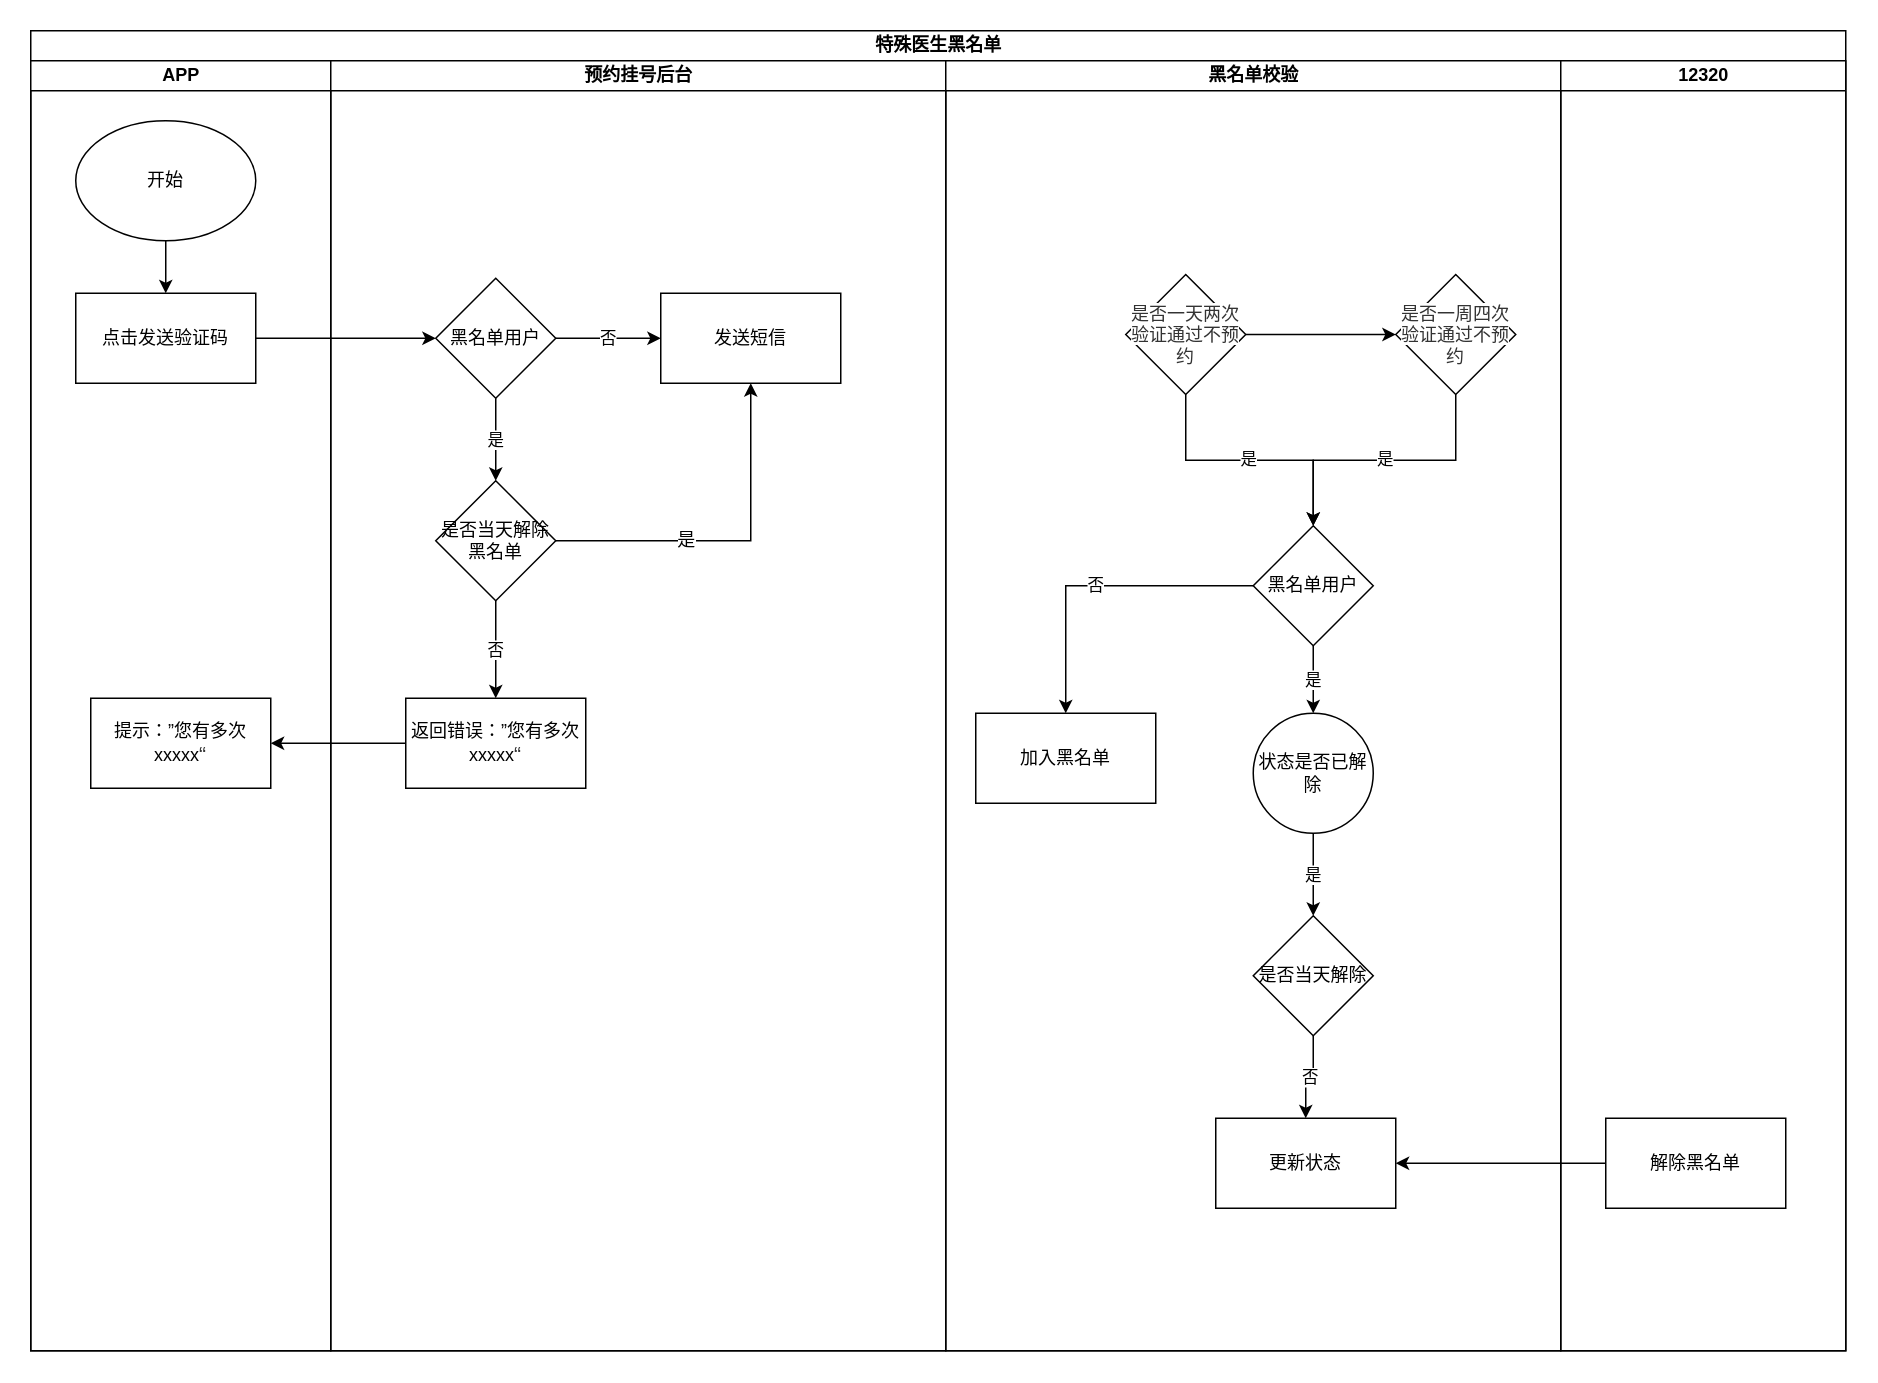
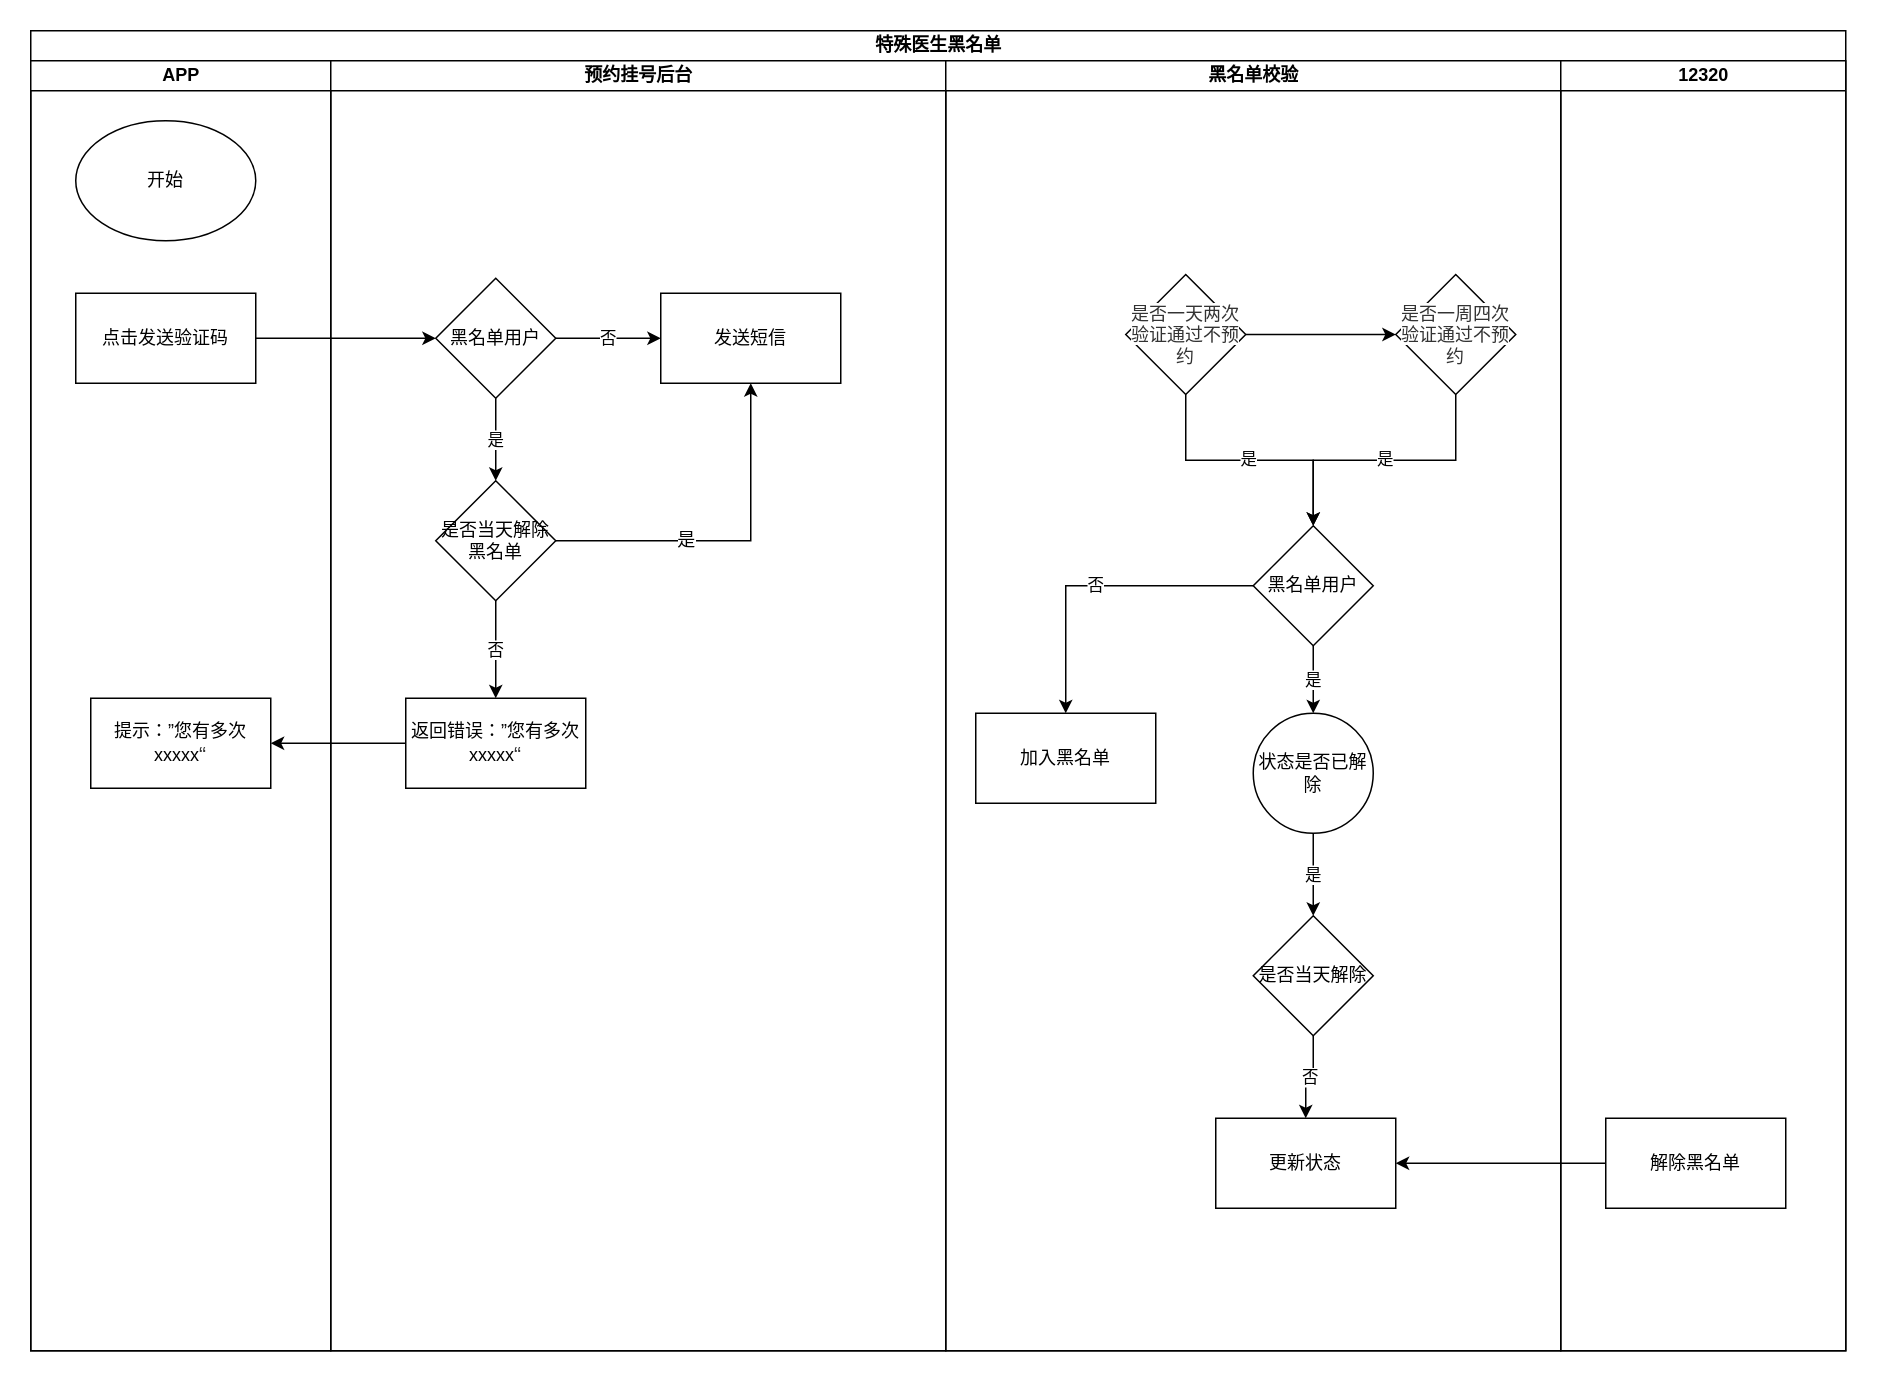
- <mxCell id="4" style="edgeStyle=orthogonalEdgeStyle;rounded=0;orthogonalLoop=1;jettySize=auto;html=1;exitX=0.5;exitY=1;exitDx=0;exitDy=0;entryX=0.5;entryY=0;entryDx=0;entryDy=0;" edge="1" parent="3" source="5" target="6"><mxGeometry relative="1" as="geometry" /></mxCell>
